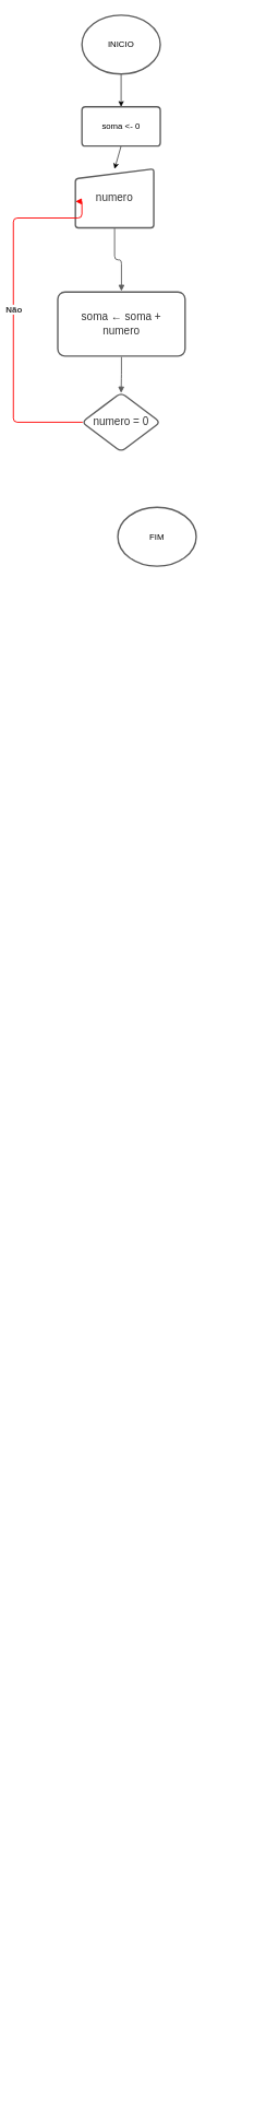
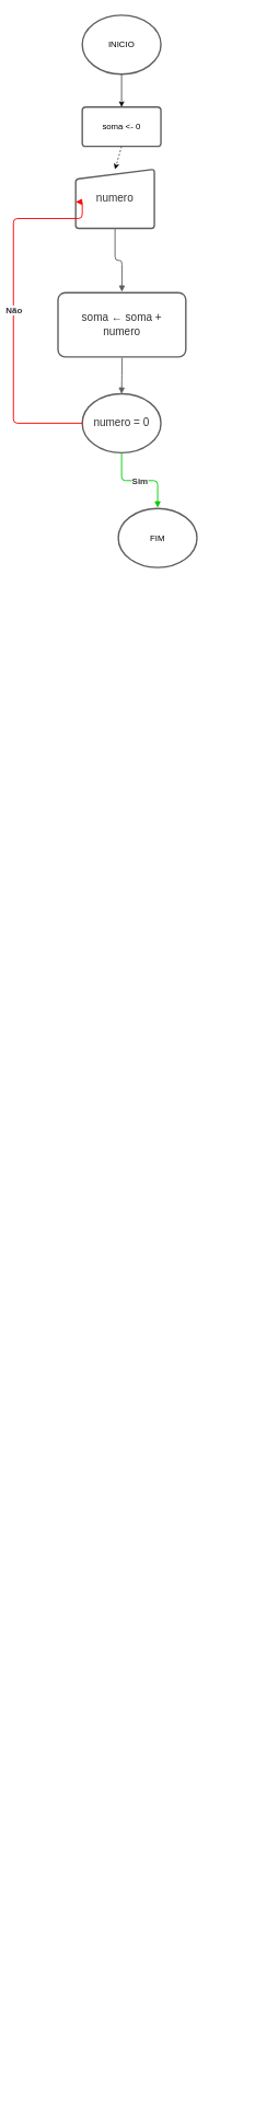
- <mxCell id="16" style="edgeStyle=none;html=1;exitX=0.5;exitY=1;exitDx=0;exitDy=0;entryX=0.5;entryY=0;entryDx=0;entryDy=0;" edge="1" parent="1" source="17" target="6"><mxGeometry relative="1" as="geometry" /></mxCell>
+ <mxCell id="16" style="edgeStyle=none;html=1;exitX=0.5;exitY=1;exitDx=0;exitDy=0;entryX=0.5;entryY=0;entryDx=0;entryDy=0;dashed=1;" edge="1" parent="1" source="17" target="6"><mxGeometry relative="1" as="geometry" /></mxCell>
- <mxCell id="9" value="numero = 0" style="html=1;overflow=block;blockSpacing=1;whiteSpace=wrap;rhombus;fontSize=16.7;fontColor=#333333;spacing=3.8;strokeColor=#5E5E5E;rounded=1;absoluteArcSize=1;arcSize=16;strokeWidth=2.3;" parent="1" vertex="1"><mxGeometry x="125" y="597" width="120" height="90" as="geometry" /></mxCell>
+ <mxCell id="9" value="numero = 0" style="ellipse;html=1;overflow=block;blockSpacing=1;whiteSpace=wrap;fontSize=16.7;fontColor=#333333;spacing=3.8;strokeColor=#5E5E5E;absoluteArcSize=1;arcSize=16;strokeWidth=2.3;" parent="1" vertex="1"><mxGeometry x="125" y="597" width="120" height="90" as="geometry" /></mxCell>
+ <mxCell id="12" value="" style="html=1;jettySize=18;whiteSpace=wrap;fontSize=13.3;fontColor=#333333;fontStyle=1;strokeColor=#00CC00;strokeWidth=1.5;rounded=1;arcSize=12;edgeStyle=orthogonalEdgeStyle;startArrow=none;endArrow=block;endFill=1;exitX=0.5;exitY=0.996;exitPerimeter=0;entryX=0.5;entryY=-0.013;entryPerimeter=0;" parent="1" source="9" target="14" edge="1"><mxGeometry width="100" height="100" relative="1" as="geometry"><Array as="points" /></mxGeometry></mxCell>
+ <mxCell id="13" value="Sim" style="text;html=1;resizable=0;labelBackgroundColor=default;align=center;verticalAlign=middle;fontStyle=1;fontColor=#333333;fontSize=13.3;" parent="12" vertex="1"><mxGeometry relative="1" as="geometry" /></mxCell>
